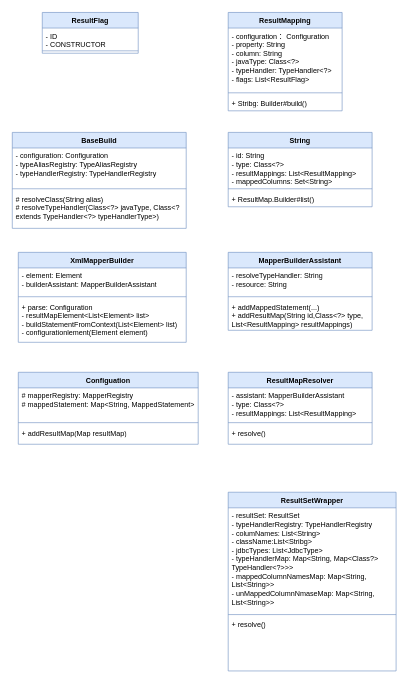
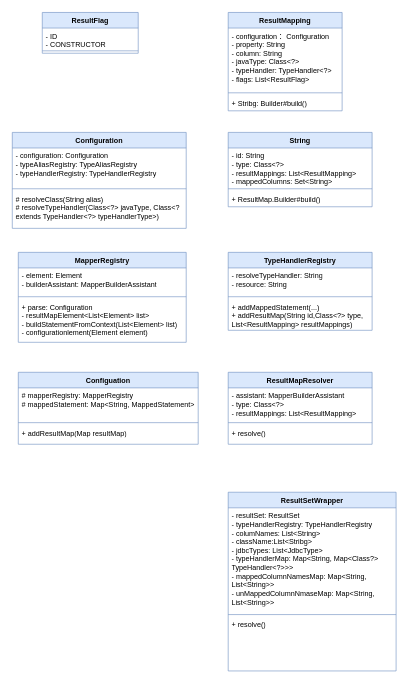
- <mxCell id="13" value="BaseBuild" style="swimlane;fontStyle=1;align=center;verticalAlign=top;childLayout=stackLayout;horizontal=1;startSize=26;horizontalStack=0;resizeParent=1;resizeParentMax=0;resizeLast=0;collapsible=1;marginBottom=0;whiteSpace=wrap;html=1;fillColor=#dae8fc;strokeColor=#6c8ebf;" vertex="1" parent="1"><mxGeometry x="20" y="220" width="290" height="160" as="geometry" /></mxCell>
+ <mxCell id="13" value="Configuration" style="swimlane;fontStyle=1;align=center;verticalAlign=top;childLayout=stackLayout;horizontal=1;startSize=26;horizontalStack=0;resizeParent=1;resizeParentMax=0;resizeLast=0;collapsible=1;marginBottom=0;whiteSpace=wrap;html=1;fillColor=#dae8fc;strokeColor=#6c8ebf;" vertex="1" parent="1"><mxGeometry x="20" y="220" width="290" height="160" as="geometry" /></mxCell>
- <mxCell id="12" value="+ ResultMap.Builder#list()" style="text;strokeColor=none;fillColor=none;align=left;verticalAlign=top;spacingLeft=4;spacingRight=4;overflow=hidden;rotatable=0;points=[[0,0.5],[1,0.5]];portConstraint=eastwest;whiteSpace=wrap;html=1;" vertex="1" parent="9"><mxGeometry y="98" width="240" height="26" as="geometry" /></mxCell>
+ <mxCell id="12" value="+ ResultMap.Builder#build()" style="text;strokeColor=none;fillColor=none;align=left;verticalAlign=top;spacingLeft=4;spacingRight=4;overflow=hidden;rotatable=0;points=[[0,0.5],[1,0.5]];portConstraint=eastwest;whiteSpace=wrap;html=1;" vertex="1" parent="9"><mxGeometry y="98" width="240" height="26" as="geometry" /></mxCell>
- <mxCell id="21" value="XmlMapperBuilder" style="swimlane;fontStyle=1;align=center;verticalAlign=top;childLayout=stackLayout;horizontal=1;startSize=26;horizontalStack=0;resizeParent=1;resizeParentMax=0;resizeLast=0;collapsible=1;marginBottom=0;whiteSpace=wrap;html=1;fillColor=#dae8fc;strokeColor=#6c8ebf;" vertex="1" parent="1"><mxGeometry x="30" y="420" width="280" height="150" as="geometry" /></mxCell>
+ <mxCell id="21" value="MapperRegistry" style="swimlane;fontStyle=1;align=center;verticalAlign=top;childLayout=stackLayout;horizontal=1;startSize=26;horizontalStack=0;resizeParent=1;resizeParentMax=0;resizeLast=0;collapsible=1;marginBottom=0;whiteSpace=wrap;html=1;fillColor=#dae8fc;strokeColor=#6c8ebf;" vertex="1" parent="1"><mxGeometry x="30" y="420" width="280" height="150" as="geometry" /></mxCell>
- <mxCell id="17" value="MapperBuilderAssistant" style="swimlane;fontStyle=1;align=center;verticalAlign=top;childLayout=stackLayout;horizontal=1;startSize=26;horizontalStack=0;resizeParent=1;resizeParentMax=0;resizeLast=0;collapsible=1;marginBottom=0;whiteSpace=wrap;html=1;fillColor=#dae8fc;strokeColor=#6c8ebf;" vertex="1" parent="1"><mxGeometry x="380" y="420" width="240" height="130" as="geometry" /></mxCell>
+ <mxCell id="17" value="TypeHandlerRegistry" style="swimlane;fontStyle=1;align=center;verticalAlign=top;childLayout=stackLayout;horizontal=1;startSize=26;horizontalStack=0;resizeParent=1;resizeParentMax=0;resizeLast=0;collapsible=1;marginBottom=0;whiteSpace=wrap;html=1;fillColor=#dae8fc;strokeColor=#6c8ebf;" vertex="1" parent="1"><mxGeometry x="380" y="420" width="240" height="130" as="geometry" /></mxCell>
